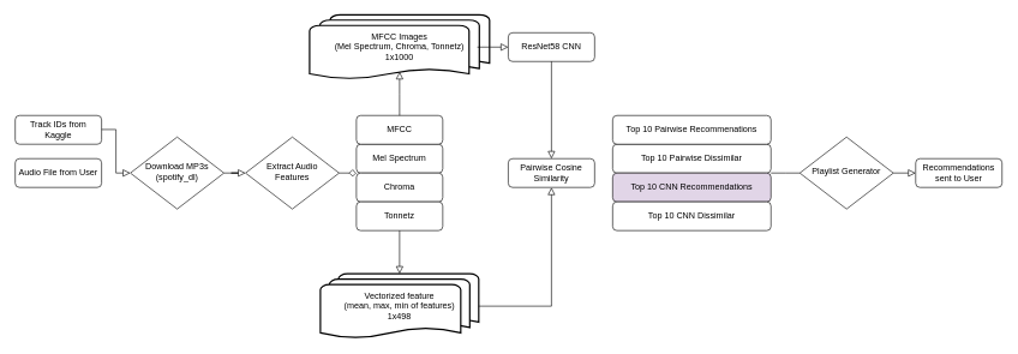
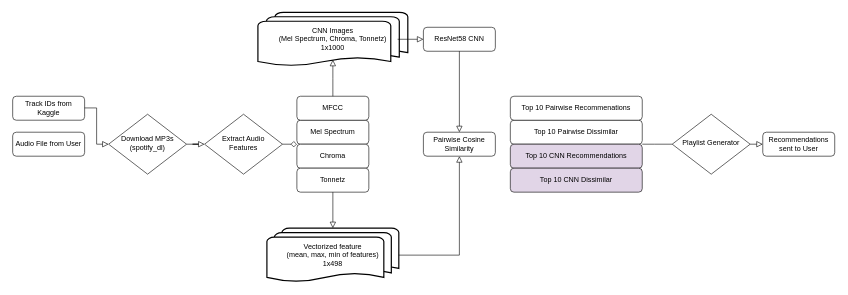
- <mxCell id="14" value="&lt;div style=&quot;&quot;&gt;&lt;span style=&quot;background-color: initial;&quot;&gt;MFCC Images&lt;/span&gt;&lt;/div&gt;&lt;div style=&quot;&quot;&gt;&lt;span style=&quot;background-color: initial;&quot;&gt;(Mel Spectrum, Chroma, Tonnetz)&lt;br&gt;1x1000&lt;/span&gt;&lt;/div&gt;" style="strokeWidth=2;html=1;shape=mxgraph.flowchart.multi-document;whiteSpace=wrap;align=center;" vertex="1" parent="1"><mxGeometry x="429" y="20" width="250" height="90" as="geometry" /></mxCell>
+ <mxCell id="14" value="&lt;div style=&quot;&quot;&gt;&lt;span style=&quot;background-color: initial;&quot;&gt;CNN Images&lt;/span&gt;&lt;/div&gt;&lt;div style=&quot;&quot;&gt;&lt;span style=&quot;background-color: initial;&quot;&gt;(Mel Spectrum, Chroma, Tonnetz)&lt;br&gt;1x1000&lt;/span&gt;&lt;/div&gt;" style="strokeWidth=2;html=1;shape=mxgraph.flowchart.multi-document;whiteSpace=wrap;align=center;" vertex="1" parent="1"><mxGeometry x="429" y="20" width="250" height="90" as="geometry" /></mxCell>
- <mxCell id="27" value="Playlist Generator" style="rhombus;whiteSpace=wrap;html=1;shadow=0;fontFamily=Helvetica;fontSize=12;align=center;strokeWidth=1;spacing=6;spacingTop=-4;" vertex="1" parent="1"><mxGeometry x="1110" y="190" width="130" height="100" as="geometry" /></mxCell>
+ <mxCell id="27" value="Playlist Generator" style="rhombus;whiteSpace=wrap;html=1;shadow=0;fontFamily=Helvetica;fontSize=12;align=center;strokeWidth=1;spacing=6;spacingTop=-4;" vertex="1" parent="1"><mxGeometry x="1120" y="190" width="130" height="100" as="geometry" /></mxCell>
- <mxCell id="24" value="Top 10 CNN Dissimilar" style="rounded=1;whiteSpace=wrap;html=1;fontSize=12;glass=0;strokeWidth=1;shadow=0;" vertex="1" parent="1"><mxGeometry x="850" y="280" width="220" height="40" as="geometry" /></mxCell>
+ <mxCell id="24" value="Top 10 CNN Dissimilar" style="rounded=1;whiteSpace=wrap;html=1;fontSize=12;glass=0;strokeWidth=1;shadow=0;fillColor=#e1d5e7;" vertex="1" parent="1"><mxGeometry x="850" y="280" width="220" height="40" as="geometry" /></mxCell>
